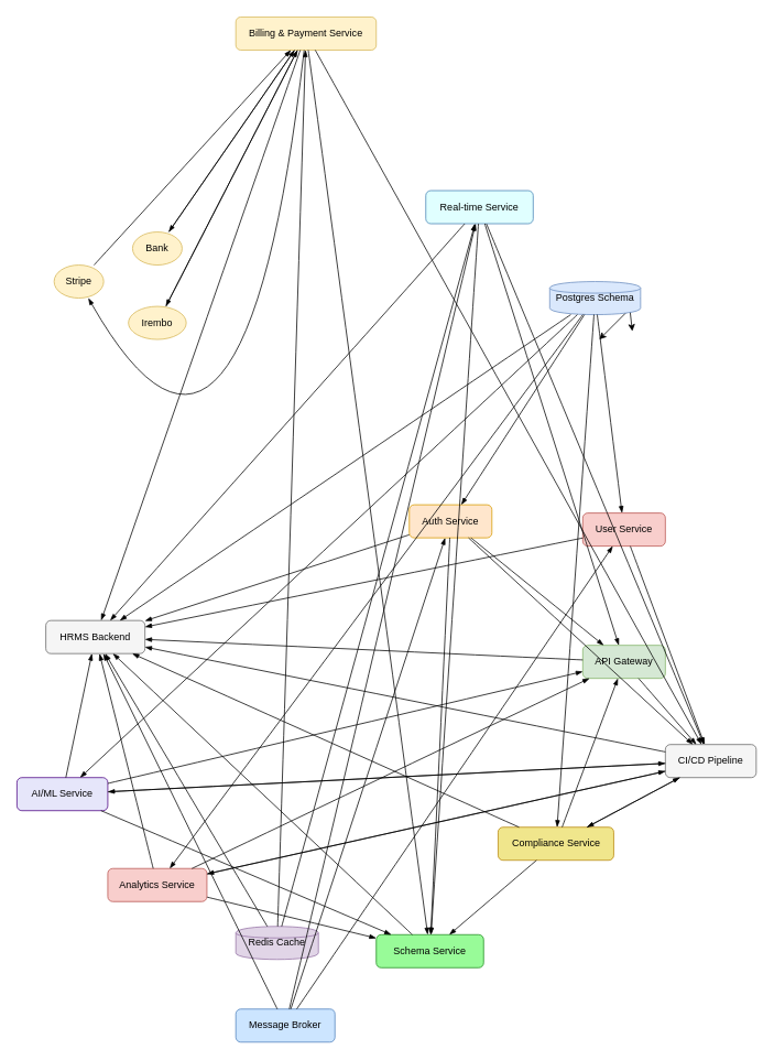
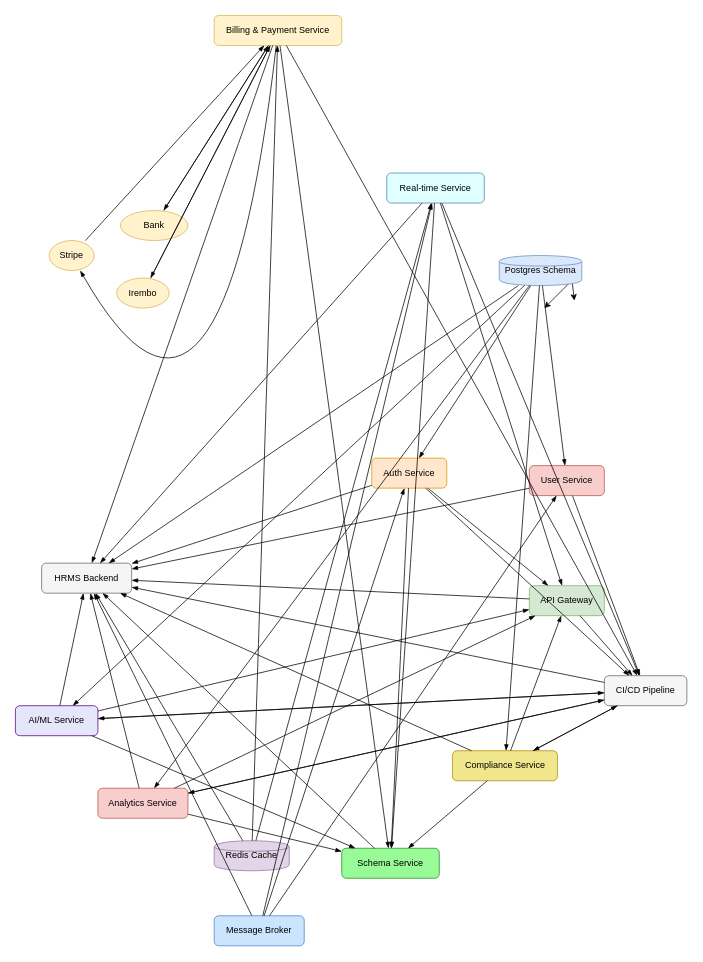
- <mxCell id="16" value="Bank" style="shape=ellipse;fillColor=#fff2cc;strokeColor=#d6b656;whiteSpace=wrap;html=1;rounded=1;" vertex="1" parent="1"><mxGeometry x="160" y="280" width="60" height="40" as="geometry" /></mxCell>
+ <mxCell id="16" value="Bank" style="shape=ellipse;fillColor=#fff2cc;strokeColor=#d6b656;whiteSpace=wrap;html=1;rounded=1;" vertex="1" parent="1"><mxGeometry x="160" y="280" width="90" height="40" as="geometry" /></mxCell>
